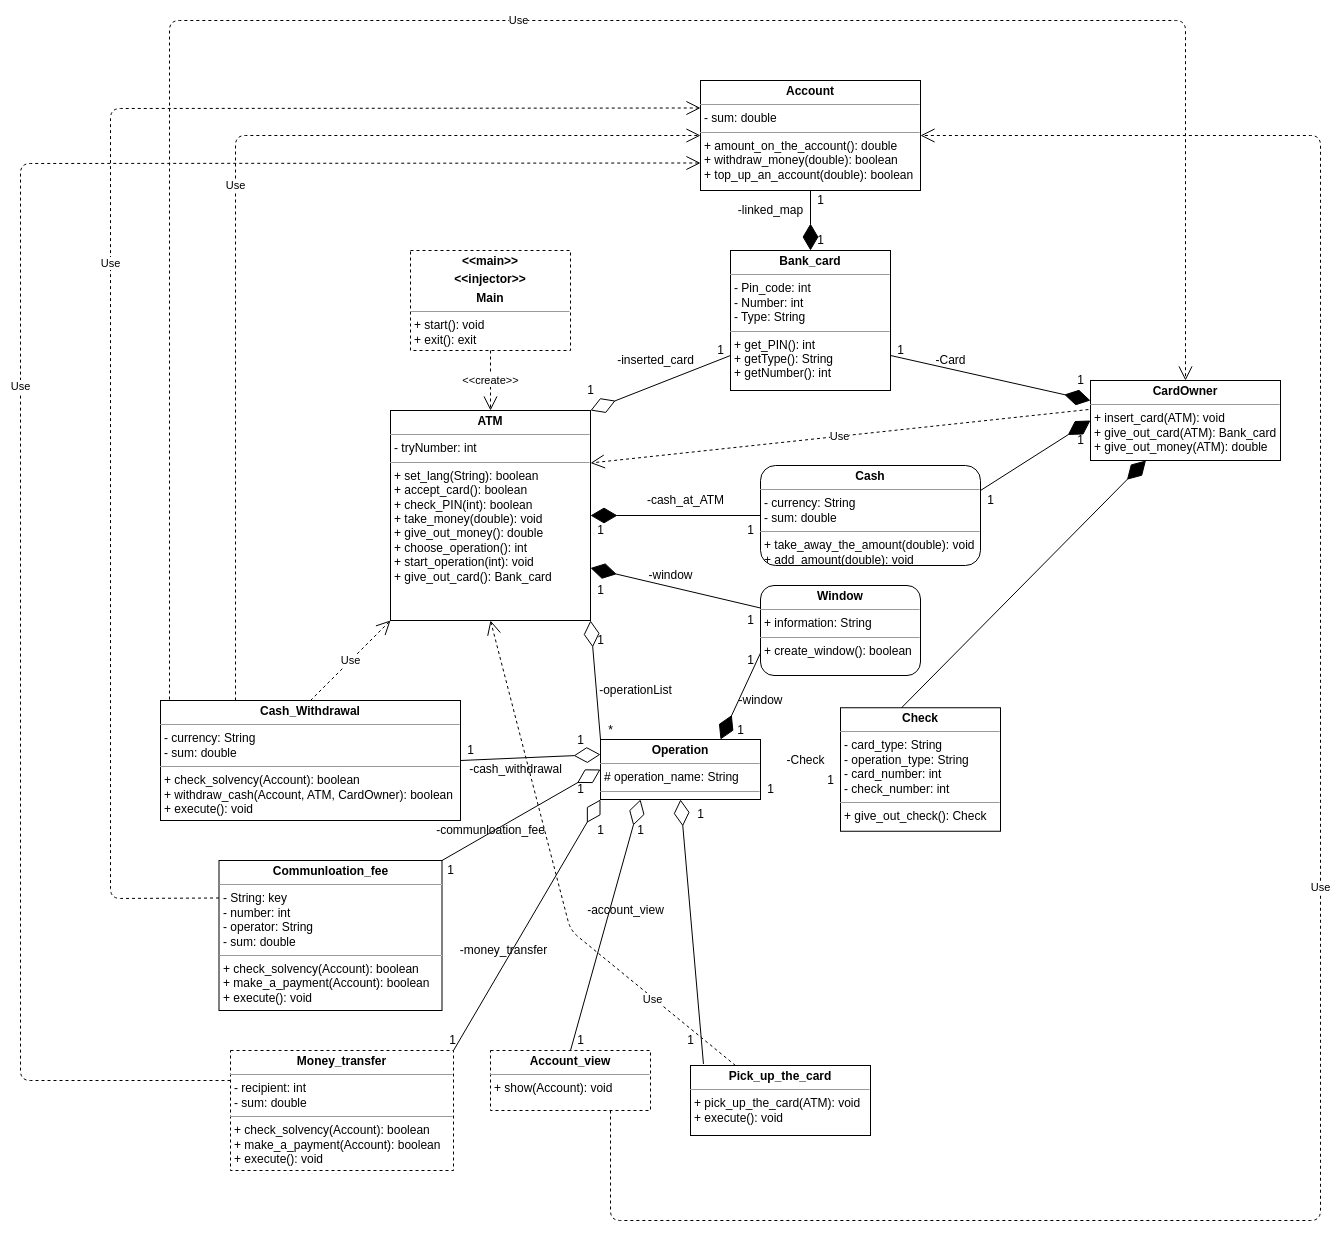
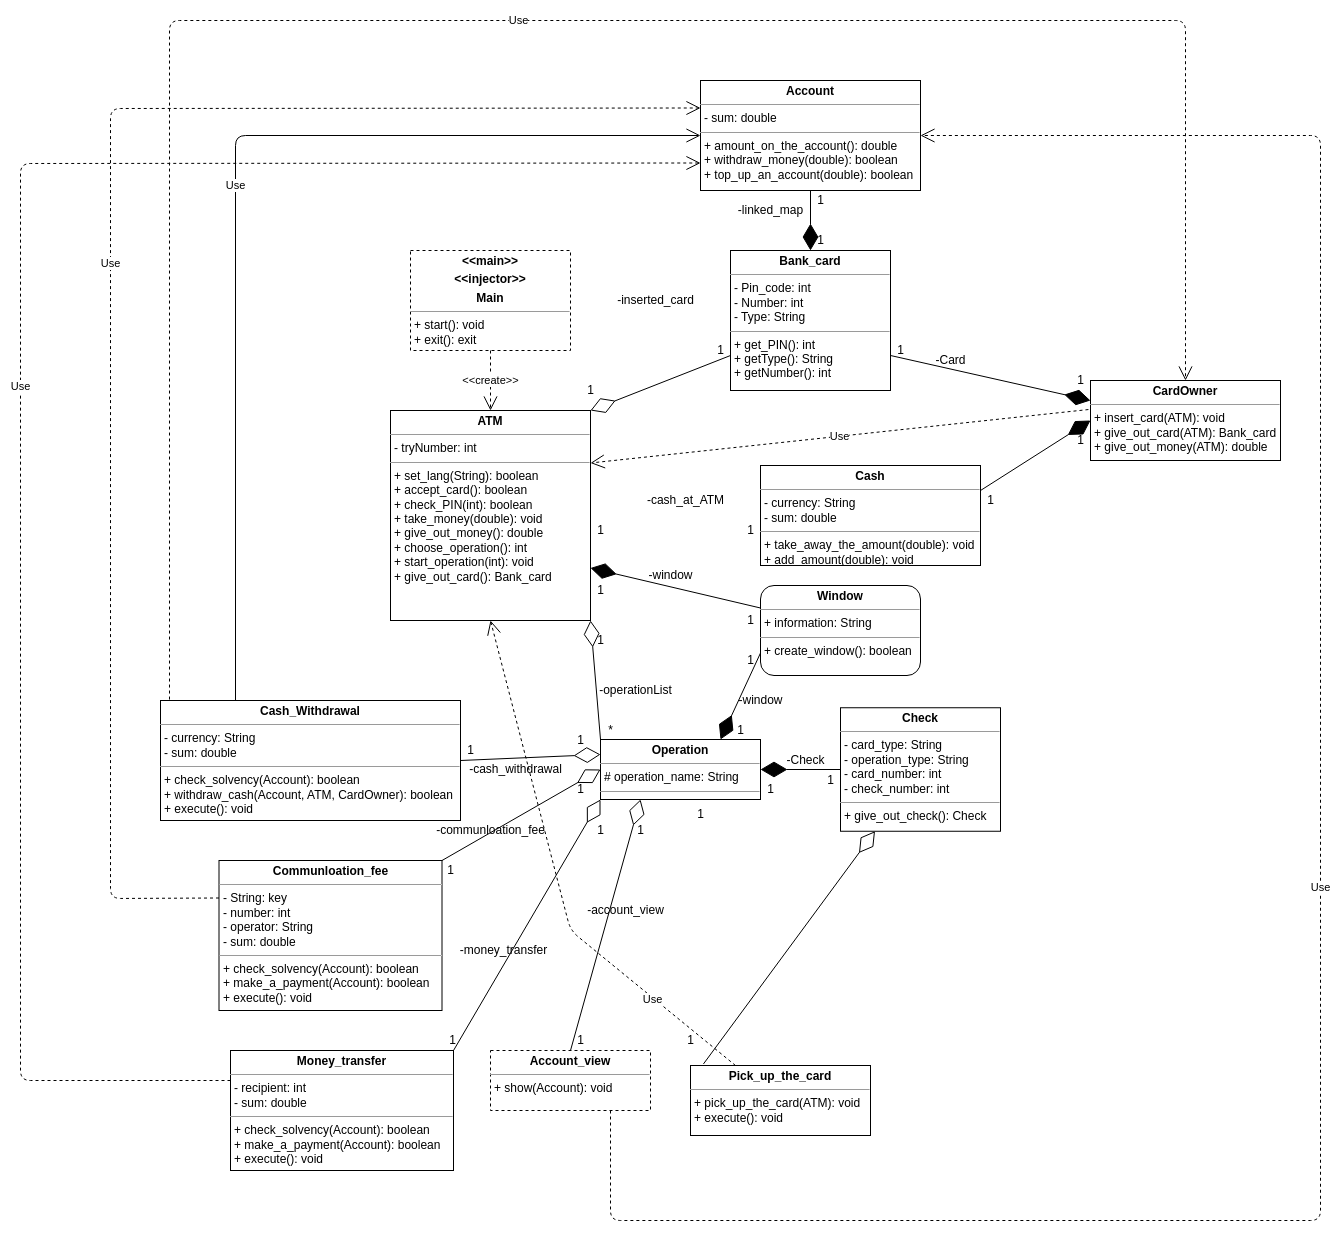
- <mxCell id="9" value="-inserted_card" style="text;html=1;align=center;verticalAlign=middle;resizable=0;points=[];autosize=1;" parent="1" vertex="1"><mxGeometry x="610" y="350" width="90" height="20" as="geometry" /></mxCell>
+ <mxCell id="9" value="-inserted_card" style="text;html=1;align=center;verticalAlign=middle;resizable=0;points=[];autosize=1;" parent="1" vertex="1"><mxGeometry x="610" y="290" width="90" height="20" as="geometry" /></mxCell>
- <mxCell id="58" value="Use" style="endArrow=open;endSize=12;dashed=1;html=1;exitX=0.25;exitY=0;exitDx=0;exitDy=0;entryX=0;entryY=0.5;entryDx=0;entryDy=0;" edge="1" parent="1" source="33" target="51"><mxGeometry width="160" relative="1" as="geometry"><mxPoint x="1117.91" y="439.04" as="sourcePoint" /><mxPoint x="620" y="492.5" as="targetPoint" /><Array as="points"><mxPoint x="235" y="135" /></Array></mxGeometry></mxCell>
+ <mxCell id="58" value="Use" style="endArrow=open;endSize=12;dashed=0;html=1;exitX=0.25;exitY=0;exitDx=0;exitDy=0;entryX=0;entryY=0.5;entryDx=0;entryDy=0;" edge="1" parent="1" source="33" target="51"><mxGeometry width="160" relative="1" as="geometry"><mxPoint x="1117.91" y="439.04" as="sourcePoint" /><mxPoint x="620" y="492.5" as="targetPoint" /><Array as="points"><mxPoint x="235" y="135" /></Array></mxGeometry></mxCell>
- <mxCell id="11" value="" style="endArrow=diamondThin;endFill=1;endSize=24;html=1;entryX=1;entryY=0.5;entryDx=0;entryDy=0;exitX=0;exitY=0.5;exitDx=0;exitDy=0;" parent="1" source="10" target="3" edge="1"><mxGeometry width="160" relative="1" as="geometry"><mxPoint x="680" y="430" as="sourcePoint" /><mxPoint x="840" y="430" as="targetPoint" /></mxGeometry></mxCell>
- <mxCell id="10" value="&lt;p style=&quot;margin: 0px ; margin-top: 4px ; text-align: center&quot;&gt;&lt;b&gt;Cash&lt;/b&gt;&lt;/p&gt;&lt;hr size=&quot;1&quot;&gt;&lt;p style=&quot;margin: 0px ; margin-left: 4px&quot;&gt;- currency: String&lt;/p&gt;&lt;p style=&quot;margin: 0px ; margin-left: 4px&quot;&gt;- sum: double&lt;/p&gt;&lt;hr size=&quot;1&quot;&gt;&lt;p style=&quot;margin: 0px ; margin-left: 4px&quot;&gt;+ take_away_the_amount(double): void&lt;/p&gt;&lt;p style=&quot;margin: 0px ; margin-left: 4px&quot;&gt;+ add_amount(double): void&amp;nbsp;&lt;/p&gt;" style="verticalAlign=top;align=left;overflow=fill;fontSize=12;fontFamily=Helvetica;html=1;rounded=1;" parent="1" vertex="1"><mxGeometry x="760" y="465" width="220" height="100" as="geometry" /></mxCell>
+ <mxCell id="10" value="&lt;p style=&quot;margin: 0px ; margin-top: 4px ; text-align: center&quot;&gt;&lt;b&gt;Cash&lt;/b&gt;&lt;/p&gt;&lt;hr size=&quot;1&quot;&gt;&lt;p style=&quot;margin: 0px ; margin-left: 4px&quot;&gt;- currency: String&lt;/p&gt;&lt;p style=&quot;margin: 0px ; margin-left: 4px&quot;&gt;- sum: double&lt;/p&gt;&lt;hr size=&quot;1&quot;&gt;&lt;p style=&quot;margin: 0px ; margin-left: 4px&quot;&gt;+ take_away_the_amount(double): void&lt;/p&gt;&lt;p style=&quot;margin: 0px ; margin-left: 4px&quot;&gt;+ add_amount(double): void&amp;nbsp;&lt;/p&gt;" style="verticalAlign=top;align=left;overflow=fill;fontSize=12;fontFamily=Helvetica;html=1;" parent="1" vertex="1"><mxGeometry x="760" y="465" width="220" height="100" as="geometry" /></mxCell>
- <mxCell id="29" value="" style="endArrow=diamondThin;endFill=1;endSize=24;html=1;exitX=0;exitY=0.5;exitDx=0;exitDy=0;" parent="1" source="78" target="43" edge="1"><mxGeometry width="160" relative="1" as="geometry"><mxPoint x="830" y="769" as="sourcePoint" /><mxPoint x="600" y="577.5" as="targetPoint" /></mxGeometry></mxCell>
+ <mxCell id="29" value="" style="endArrow=diamondThin;endFill=1;endSize=24;html=1;entryX=1;entryY=0.5;entryDx=0;entryDy=0;exitX=0;exitY=0.5;exitDx=0;exitDy=0;" parent="1" source="78" target="20" edge="1"><mxGeometry width="160" relative="1" as="geometry"><mxPoint x="830" y="769" as="sourcePoint" /><mxPoint x="600" y="577.5" as="targetPoint" /></mxGeometry></mxCell>
- <mxCell id="59" value="Use" style="endArrow=open;endSize=12;dashed=1;html=1;exitX=0.5;exitY=0;exitDx=0;exitDy=0;entryX=0;entryY=1;entryDx=0;entryDy=0;" edge="1" parent="1" source="33" target="3"><mxGeometry width="160" relative="1" as="geometry"><mxPoint x="1127.91" y="449.04" as="sourcePoint" /><mxPoint x="630" y="502.5" as="targetPoint" /></mxGeometry></mxCell>
- <mxCell id="42" value="" style="endArrow=diamondThin;endFill=0;endSize=24;html=1;exitX=0.072;exitY=-0.022;exitDx=0;exitDy=0;entryX=0.5;entryY=1;entryDx=0;entryDy=0;exitPerimeter=0;" parent="1" source="41" target="20" edge="1"><mxGeometry width="160" relative="1" as="geometry"><mxPoint x="580" y="1060" as="sourcePoint" /><mxPoint x="650" y="809" as="targetPoint" /></mxGeometry></mxCell>
+ <mxCell id="42" value="" style="endArrow=diamondThin;endFill=0;endSize=24;html=1;exitX=0.072;exitY=-0.022;exitDx=0;exitDy=0;exitPerimeter=0;" parent="1" source="41" target="78" edge="1"><mxGeometry width="160" relative="1" as="geometry"><mxPoint x="580" y="1060" as="sourcePoint" /><mxPoint x="650" y="809" as="targetPoint" /></mxGeometry></mxCell>
- <mxCell id="37" value="&lt;p style=&quot;margin: 0px ; margin-top: 4px ; text-align: center&quot;&gt;&lt;b&gt;Money_transfer&lt;/b&gt;&lt;/p&gt;&lt;hr size=&quot;1&quot;&gt;&lt;p style=&quot;margin: 0px ; margin-left: 4px&quot;&gt;&lt;span&gt;- recipient: int&lt;/span&gt;&lt;br&gt;&lt;/p&gt;&lt;p style=&quot;margin: 0px ; margin-left: 4px&quot;&gt;- sum: double&lt;/p&gt;&lt;hr size=&quot;1&quot;&gt;&lt;p style=&quot;margin: 0px ; margin-left: 4px&quot;&gt;+ check_solvency(Account): boolean&lt;/p&gt;&lt;p style=&quot;margin: 0px ; margin-left: 4px&quot;&gt;+ make_a_payment(Account): boolean&lt;/p&gt;&lt;p style=&quot;margin: 0px ; margin-left: 4px&quot;&gt;+ execute(): void&lt;/p&gt;" style="verticalAlign=top;align=left;overflow=fill;fontSize=12;fontFamily=Helvetica;html=1;dashed=1;" parent="1" vertex="1"><mxGeometry x="230" y="1050" width="223" height="120" as="geometry" /></mxCell>
+ <mxCell id="37" value="&lt;p style=&quot;margin: 0px ; margin-top: 4px ; text-align: center&quot;&gt;&lt;b&gt;Money_transfer&lt;/b&gt;&lt;/p&gt;&lt;hr size=&quot;1&quot;&gt;&lt;p style=&quot;margin: 0px ; margin-left: 4px&quot;&gt;&lt;span&gt;- recipient: int&lt;/span&gt;&lt;br&gt;&lt;/p&gt;&lt;p style=&quot;margin: 0px ; margin-left: 4px&quot;&gt;- sum: double&lt;/p&gt;&lt;hr size=&quot;1&quot;&gt;&lt;p style=&quot;margin: 0px ; margin-left: 4px&quot;&gt;+ check_solvency(Account): boolean&lt;/p&gt;&lt;p style=&quot;margin: 0px ; margin-left: 4px&quot;&gt;+ make_a_payment(Account): boolean&lt;/p&gt;&lt;p style=&quot;margin: 0px ; margin-left: 4px&quot;&gt;+ execute(): void&lt;/p&gt;" style="verticalAlign=top;align=left;overflow=fill;fontSize=12;fontFamily=Helvetica;html=1;" parent="1" vertex="1"><mxGeometry x="230" y="1050" width="223" height="120" as="geometry" /></mxCell>
